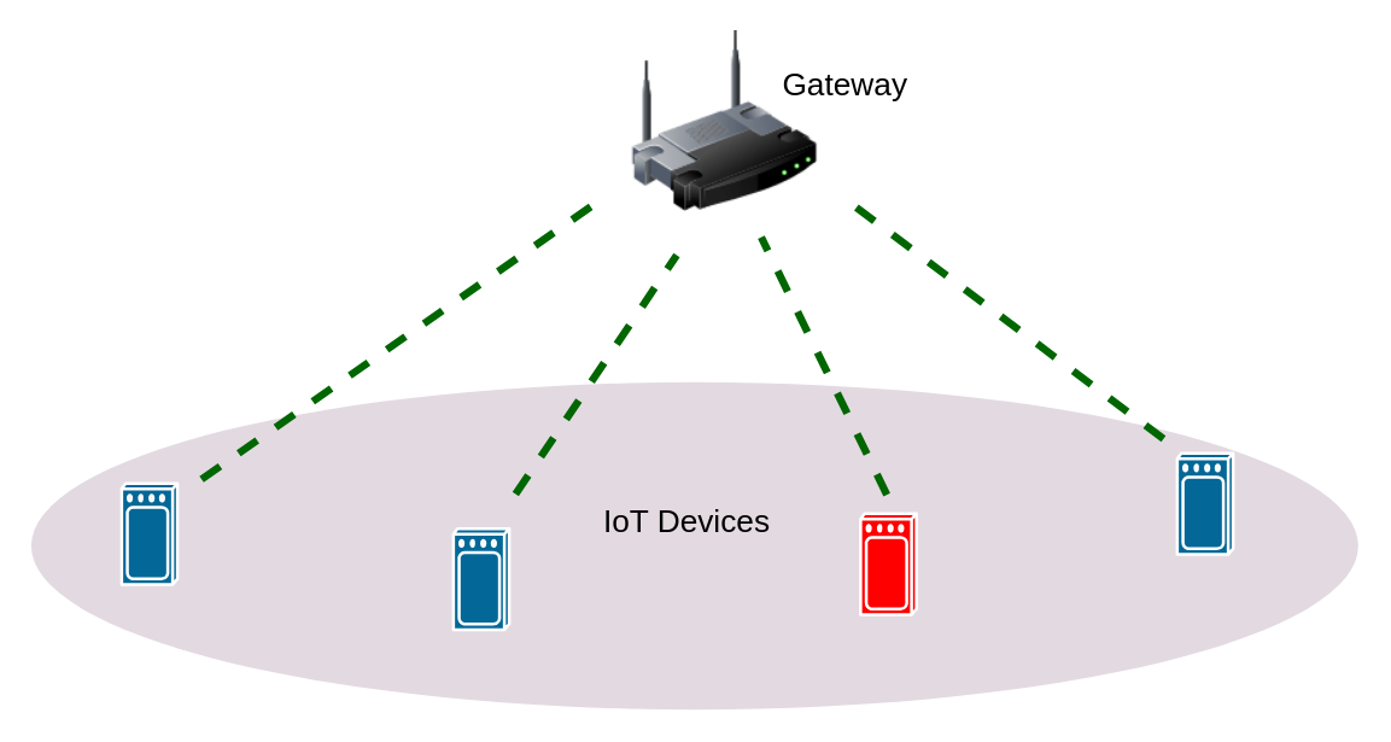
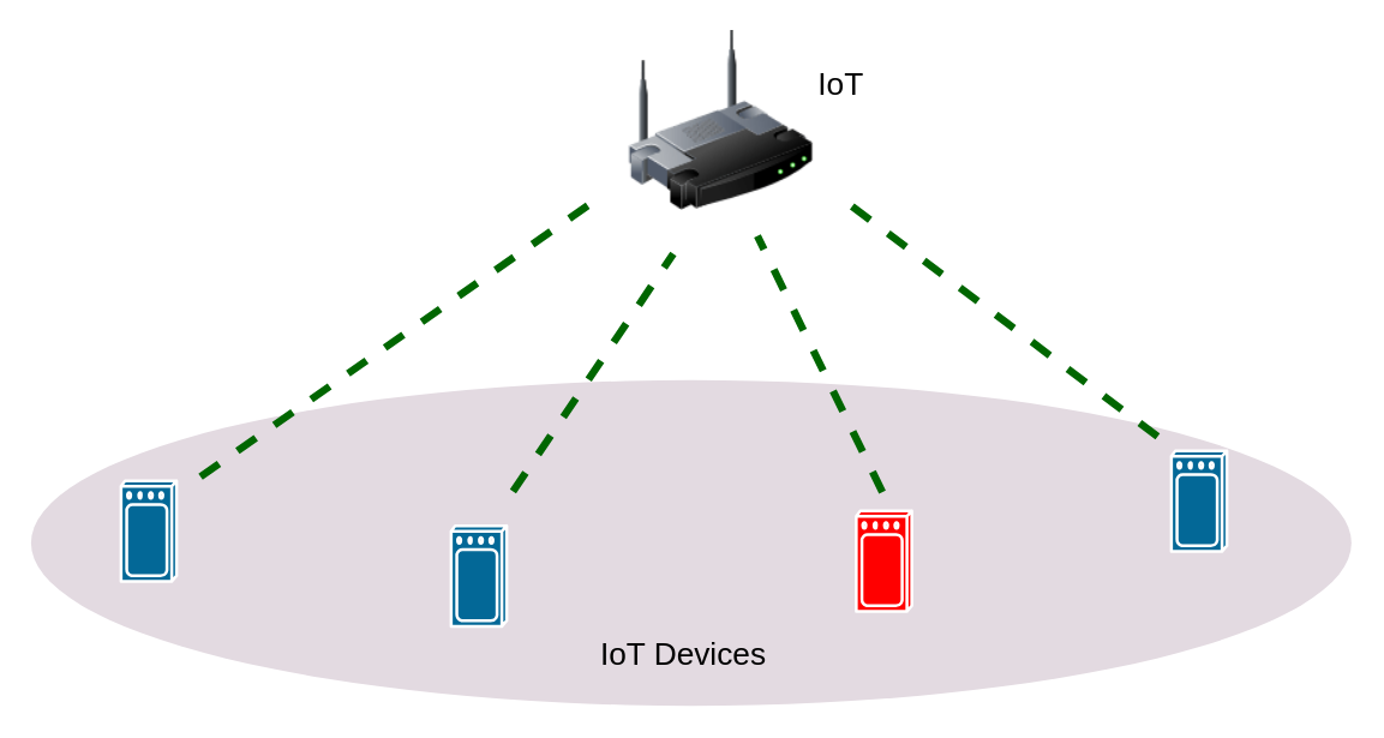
- <mxCell id="12" value="Gateway" style="text;html=1;strokeColor=none;fillColor=none;align=center;verticalAlign=middle;whiteSpace=wrap;rounded=0;fontSize=21;" vertex="1" parent="1"><mxGeometry x="490.17" y="20" width="140" height="70" as="geometry" /></mxCell>
+ <mxCell id="12" value="IoT" style="text;html=1;strokeColor=none;fillColor=none;align=center;verticalAlign=middle;whiteSpace=wrap;rounded=0;fontSize=21;" vertex="1" parent="1"><mxGeometry x="490.17" y="20" width="140" height="70" as="geometry" /></mxCell>
- <mxCell id="13" value="IoT Devices" style="text;html=1;strokeColor=none;fillColor=none;align=center;verticalAlign=middle;whiteSpace=wrap;rounded=0;fontSize=21;" vertex="1" parent="1"><mxGeometry x="385" y="310" width="140" height="70" as="geometry" /></mxCell>
+ <mxCell id="13" value="IoT Devices" style="text;html=1;strokeColor=none;fillColor=none;align=center;verticalAlign=middle;whiteSpace=wrap;rounded=0;fontSize=21;" vertex="1" parent="1"><mxGeometry x="385" y="400" width="140" height="70" as="geometry" /></mxCell>
